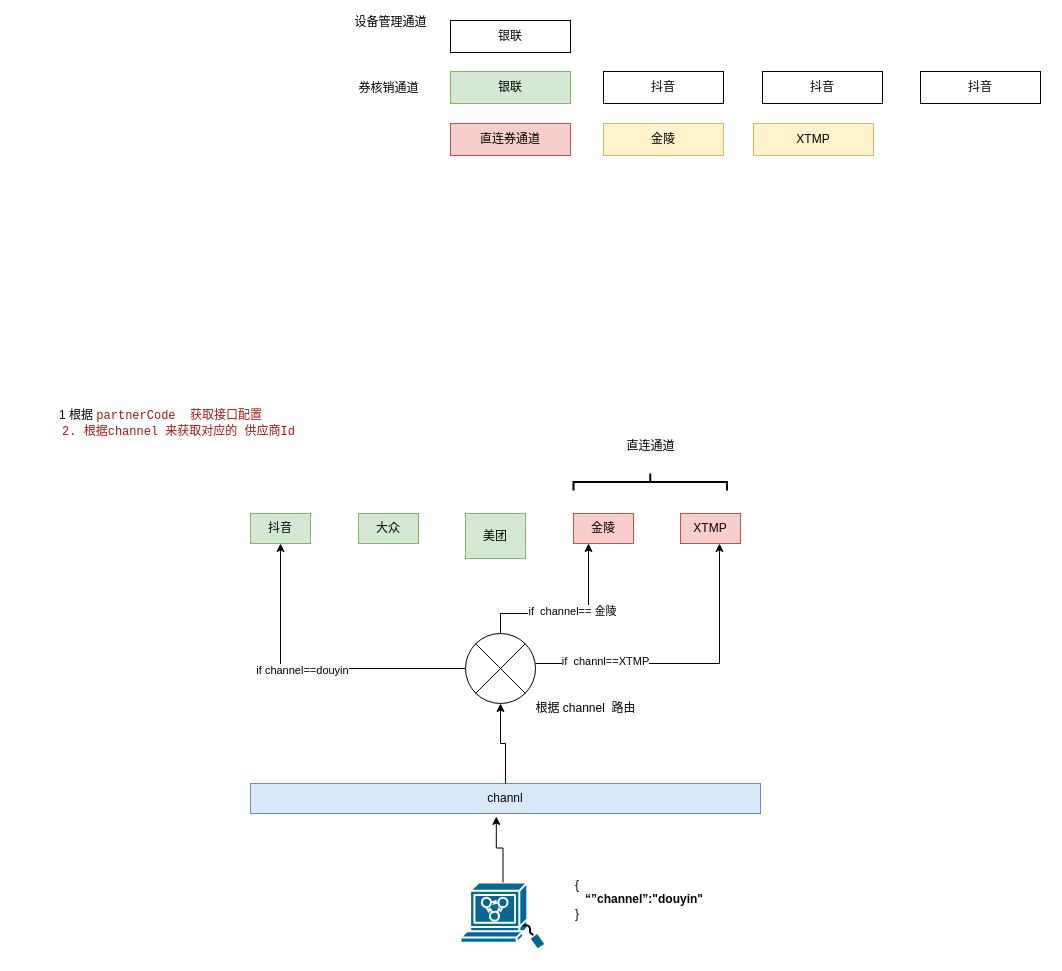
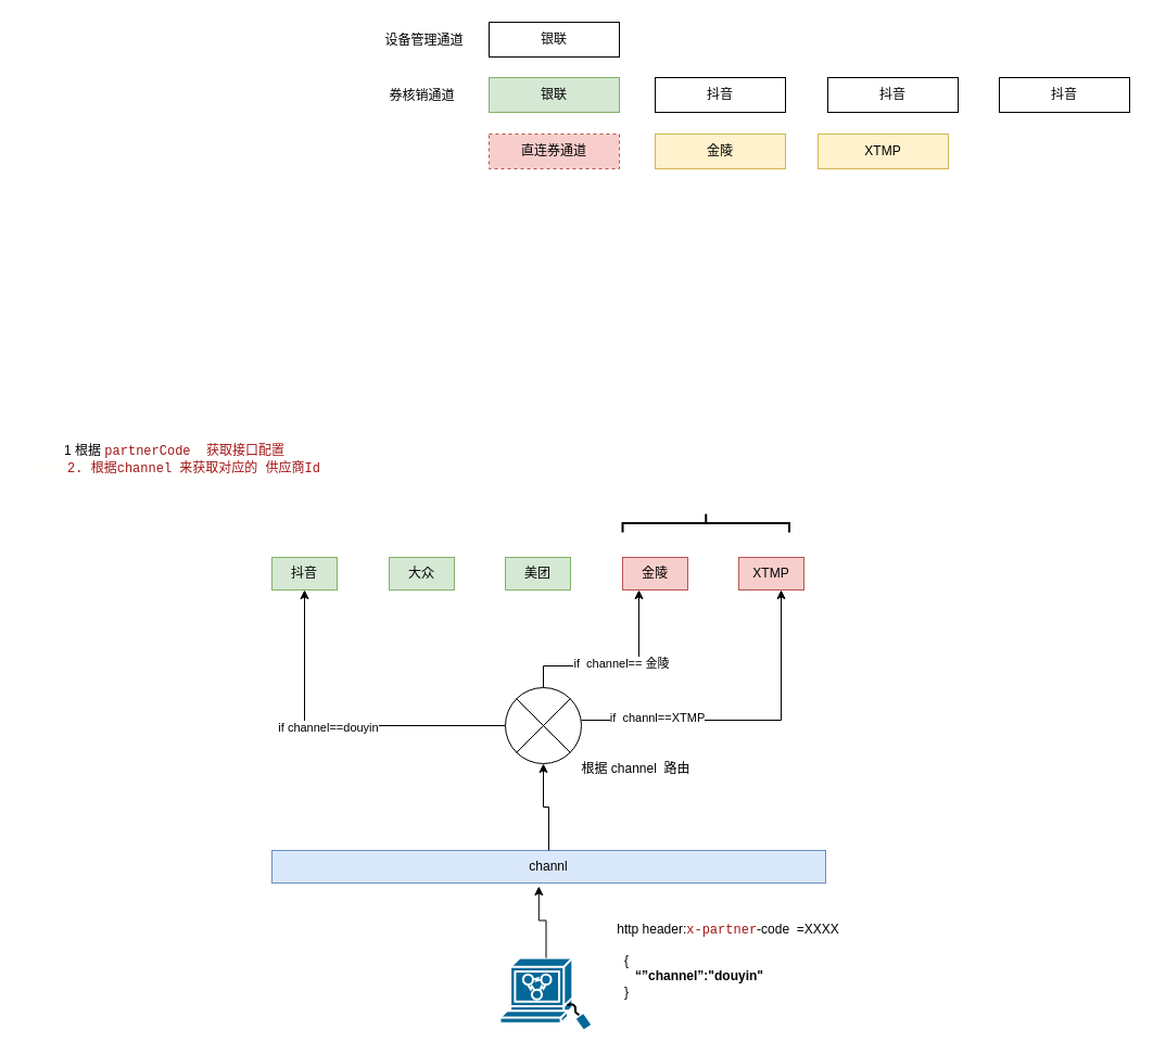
- <mxCell id="2" value="设备管理通道" style="text;html=1;align=center;verticalAlign=middle;resizable=0;points=[];autosize=1;strokeColor=none;fillColor=none;" vertex="1" parent="1"><mxGeometry x="340" y="7" width="100" height="30" as="geometry" /></mxCell>
+ <mxCell id="2" value="设备管理通道" style="text;html=1;align=center;verticalAlign=middle;resizable=0;points=[];autosize=1;strokeColor=none;fillColor=none;" vertex="1" parent="1"><mxGeometry x="340" y="22" width="100" height="30" as="geometry" /></mxCell>
- <mxCell id="18" value="直连券通道" style="rounded=0;whiteSpace=wrap;html=1;fillColor=#f8cecc;strokeColor=#b85450;" vertex="1" parent="1"><mxGeometry x="450" y="123" width="120" height="32" as="geometry" /></mxCell>
+ <mxCell id="18" value="直连券通道" style="rounded=0;whiteSpace=wrap;html=1;fillColor=#f8cecc;strokeColor=#b85450;dashed=1;" vertex="1" parent="1"><mxGeometry x="450" y="123" width="120" height="32" as="geometry" /></mxCell>
- <mxCell id="21" value="直连通道" style="text;html=1;align=center;verticalAlign=middle;resizable=0;points=[];autosize=1;strokeColor=none;fillColor=none;" vertex="1" parent="1"><mxGeometry x="614.75" y="431" width="70" height="30" as="geometry" /></mxCell>
- <mxCell id="8" value="美团" style="text;html=1;align=center;verticalAlign=middle;whiteSpace=wrap;rounded=0;fillColor=#d5e8d4;strokeColor=#82b366;flipH=1;" vertex="1" parent="1"><mxGeometry x="465" y="513" width="60" height="45" as="geometry" /></mxCell>
+ <mxCell id="8" value="美团" style="text;html=1;align=center;verticalAlign=middle;whiteSpace=wrap;rounded=0;fillColor=#d5e8d4;strokeColor=#82b366;flipH=1;" vertex="1" parent="1"><mxGeometry x="465" y="513" width="60" height="30" as="geometry" /></mxCell>
+ <mxCell id="14" value="http header:&lt;span style=&quot;color: rgb(163, 21, 21); background-color: rgb(255, 255, 254); font-family: Consolas, &amp;quot;Courier New&amp;quot;, monospace; white-space-collapse: preserve;&quot;&gt;x-&lt;/span&gt;&lt;span style=&quot;color: rgb(163, 21, 21); background-color: rgb(255, 255, 254); font-family: Consolas, &amp;quot;Courier New&amp;quot;, monospace; white-space-collapse: preserve;&quot;&gt;partner&lt;/span&gt;&lt;span style=&quot;background-color: initial;&quot;&gt;-code&amp;nbsp; =XXXX&lt;/span&gt;" style="text;html=1;align=center;verticalAlign=middle;resizable=0;points=[];autosize=1;strokeColor=none;fillColor=none;" vertex="1" parent="1"><mxGeometry x="560" y="841" width="220" height="30" as="geometry" /></mxCell>
